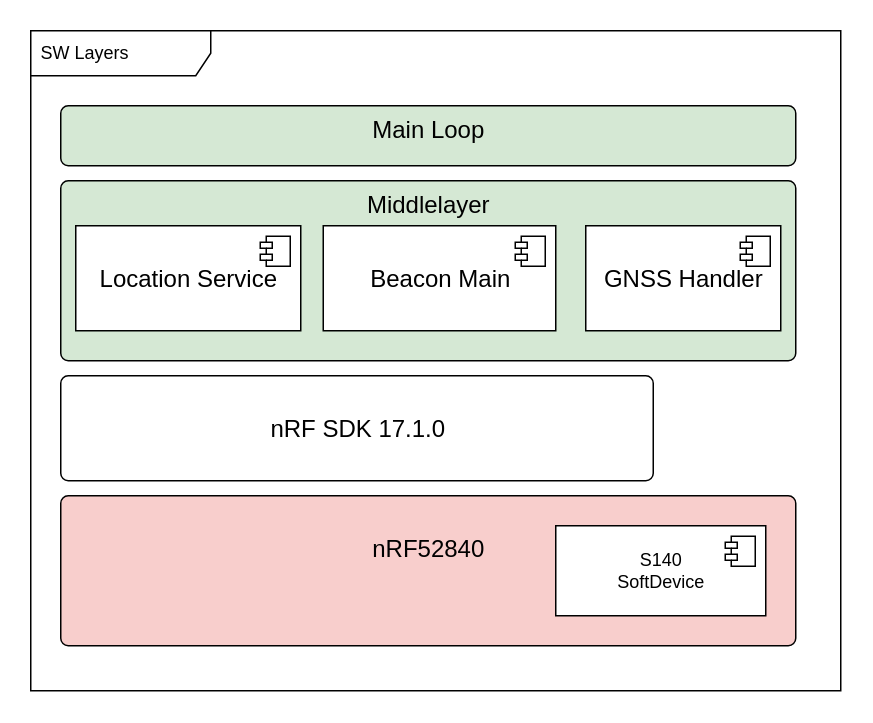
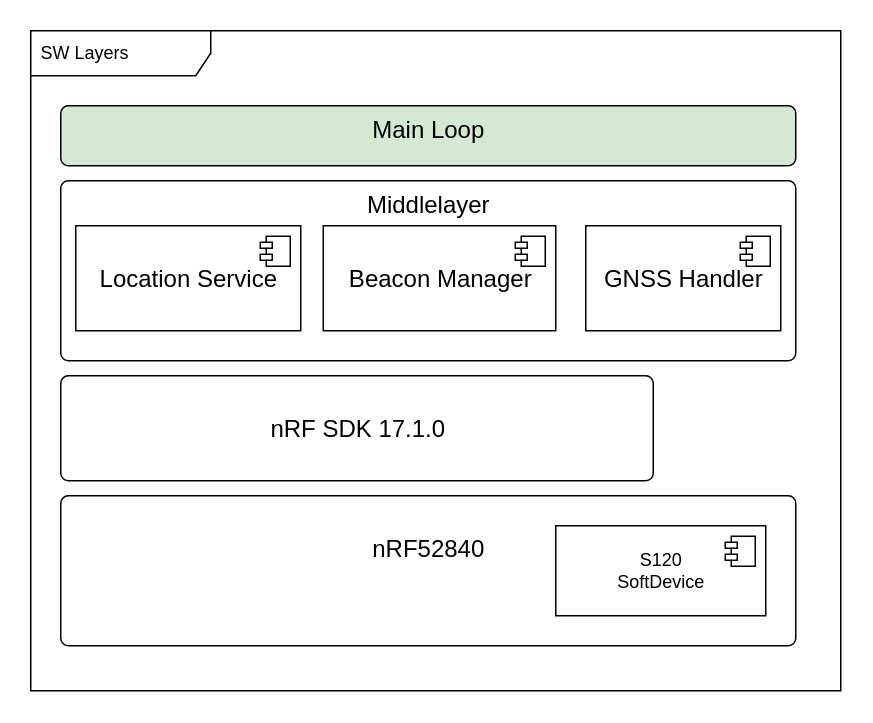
- <mxCell id="7" value="Middlelayer" style="html=1;align=center;verticalAlign=top;rounded=1;absoluteArcSize=1;arcSize=10;dashed=0;fontSize=16;fillColor=#d5e8d4;" parent="1" vertex="1"><mxGeometry x="40" y="120" width="490" height="120" as="geometry" /></mxCell>
+ <mxCell id="7" value="Middlelayer" style="html=1;align=center;verticalAlign=top;rounded=1;absoluteArcSize=1;arcSize=10;dashed=0;fontSize=16;" parent="1" vertex="1"><mxGeometry x="40" y="120" width="490" height="120" as="geometry" /></mxCell>
- <mxCell id="10" value="Beacon Main" style="html=1;dropTarget=0;fontSize=16;" parent="1" vertex="1"><mxGeometry x="215" y="150" width="155" height="70" as="geometry" /></mxCell>
+ <mxCell id="10" value="Beacon Manager" style="html=1;dropTarget=0;fontSize=16;" parent="1" vertex="1"><mxGeometry x="215" y="150" width="155" height="70" as="geometry" /></mxCell>
- <mxCell id="3" value="&lt;font style=&quot;font-size: 16px&quot;&gt;&lt;br&gt;nRF52840&lt;/font&gt;" style="html=1;align=center;verticalAlign=top;rounded=1;absoluteArcSize=1;arcSize=10;dashed=0;fillColor=#f8cecc;" parent="1" vertex="1"><mxGeometry x="40" y="330" width="490" height="100" as="geometry" /></mxCell>
+ <mxCell id="3" value="&lt;font style=&quot;font-size: 16px&quot;&gt;&lt;br&gt;nRF52840&lt;/font&gt;" style="html=1;align=center;verticalAlign=top;rounded=1;absoluteArcSize=1;arcSize=10;dashed=0;" parent="1" vertex="1"><mxGeometry x="40" y="330" width="490" height="100" as="geometry" /></mxCell>
- <mxCell id="4" value="S140&lt;br&gt;SoftDevice" style="html=1;dropTarget=0;" parent="1" vertex="1"><mxGeometry x="370" y="350" width="140" height="60" as="geometry" /></mxCell>
+ <mxCell id="4" value="S120&lt;br&gt;SoftDevice" style="html=1;dropTarget=0;" parent="1" vertex="1"><mxGeometry x="370" y="350" width="140" height="60" as="geometry" /></mxCell>
